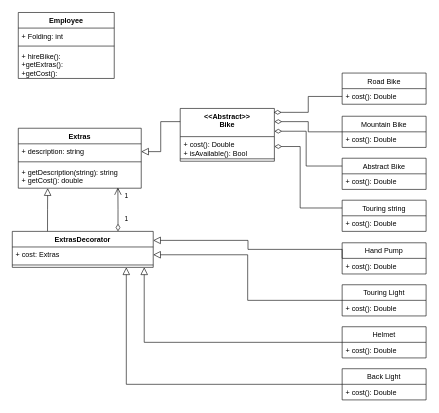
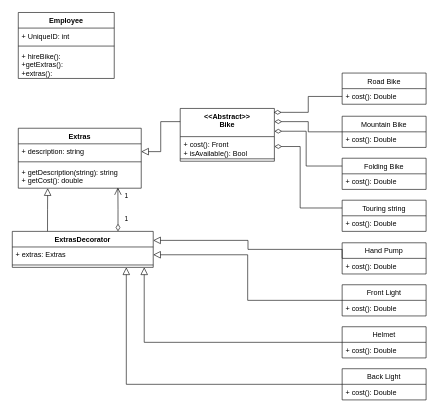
- <mxCell id="40" value="+ Folding: int" style="text;strokeColor=none;fillColor=none;align=left;verticalAlign=top;spacingLeft=4;spacingRight=4;overflow=hidden;rotatable=0;points=[[0,0.5],[1,0.5]];portConstraint=eastwest;" vertex="1" parent="39"><mxGeometry y="26" width="160" height="26" as="geometry" /></mxCell>
+ <mxCell id="40" value="+ UniqueID: int" style="text;strokeColor=none;fillColor=none;align=left;verticalAlign=top;spacingLeft=4;spacingRight=4;overflow=hidden;rotatable=0;points=[[0,0.5],[1,0.5]];portConstraint=eastwest;" vertex="1" parent="39"><mxGeometry y="26" width="160" height="26" as="geometry" /></mxCell>
- <mxCell id="42" value="+ hireBike(): &#10;+getExtras():&#10;+getCost():" style="text;strokeColor=none;fillColor=none;align=left;verticalAlign=top;spacingLeft=4;spacingRight=4;overflow=hidden;rotatable=0;points=[[0,0.5],[1,0.5]];portConstraint=eastwest;" vertex="1" parent="39"><mxGeometry y="60" width="160" height="50" as="geometry" /></mxCell>
+ <mxCell id="42" value="+ hireBike(): &#10;+getExtras():&#10;+extras():" style="text;strokeColor=none;fillColor=none;align=left;verticalAlign=top;spacingLeft=4;spacingRight=4;overflow=hidden;rotatable=0;points=[[0,0.5],[1,0.5]];portConstraint=eastwest;" vertex="1" parent="39"><mxGeometry y="60" width="160" height="50" as="geometry" /></mxCell>
- <mxCell id="13" value="+ cost(): Double&#10;+ isAvailable(): Bool" style="text;strokeColor=none;fillColor=none;align=left;verticalAlign=top;spacingLeft=4;spacingRight=4;overflow=hidden;rotatable=0;points=[[0,0.5],[1,0.5]];portConstraint=eastwest;" vertex="1" parent="12"><mxGeometry y="47" width="157" height="33" as="geometry" /></mxCell>
+ <mxCell id="13" value="+ cost(): Front&#10;+ isAvailable(): Bool" style="text;strokeColor=none;fillColor=none;align=left;verticalAlign=top;spacingLeft=4;spacingRight=4;overflow=hidden;rotatable=0;points=[[0,0.5],[1,0.5]];portConstraint=eastwest;" vertex="1" parent="12"><mxGeometry y="47" width="157" height="33" as="geometry" /></mxCell>
- <mxCell id="10" value="Abstract Bike" style="swimlane;fontStyle=0;childLayout=stackLayout;horizontal=1;startSize=26;fillColor=none;horizontalStack=0;resizeParent=1;resizeParentMax=0;resizeLast=0;collapsible=1;marginBottom=0;" vertex="1" parent="1"><mxGeometry x="570" y="263" width="140" height="52" as="geometry" /></mxCell>
+ <mxCell id="10" value="Folding Bike" style="swimlane;fontStyle=0;childLayout=stackLayout;horizontal=1;startSize=26;fillColor=none;horizontalStack=0;resizeParent=1;resizeParentMax=0;resizeLast=0;collapsible=1;marginBottom=0;" vertex="1" parent="1"><mxGeometry x="570" y="263" width="140" height="52" as="geometry" /></mxCell>
- <mxCell id="32" value="+ cost: Extras" style="text;strokeColor=none;fillColor=none;align=left;verticalAlign=top;spacingLeft=4;spacingRight=4;overflow=hidden;rotatable=0;points=[[0,0.5],[1,0.5]];portConstraint=eastwest;" vertex="1" parent="31"><mxGeometry y="26" width="235" height="26" as="geometry" /></mxCell>
+ <mxCell id="32" value="+ extras: Extras" style="text;strokeColor=none;fillColor=none;align=left;verticalAlign=top;spacingLeft=4;spacingRight=4;overflow=hidden;rotatable=0;points=[[0,0.5],[1,0.5]];portConstraint=eastwest;" vertex="1" parent="31"><mxGeometry y="26" width="235" height="26" as="geometry" /></mxCell>
- <mxCell id="19" value="Touring Light" style="swimlane;fontStyle=0;childLayout=stackLayout;horizontal=1;startSize=26;fillColor=none;horizontalStack=0;resizeParent=1;resizeParentMax=0;resizeLast=0;collapsible=1;marginBottom=0;" vertex="1" parent="1"><mxGeometry x="570" y="474" width="140" height="52" as="geometry" /></mxCell>
+ <mxCell id="19" value="Front Light" style="swimlane;fontStyle=0;childLayout=stackLayout;horizontal=1;startSize=26;fillColor=none;horizontalStack=0;resizeParent=1;resizeParentMax=0;resizeLast=0;collapsible=1;marginBottom=0;" vertex="1" parent="1"><mxGeometry x="570" y="474" width="140" height="52" as="geometry" /></mxCell>
